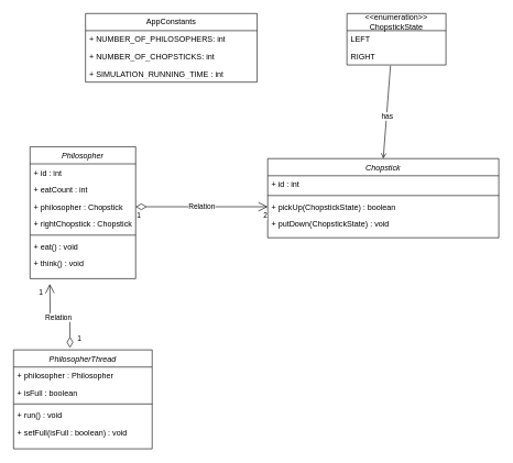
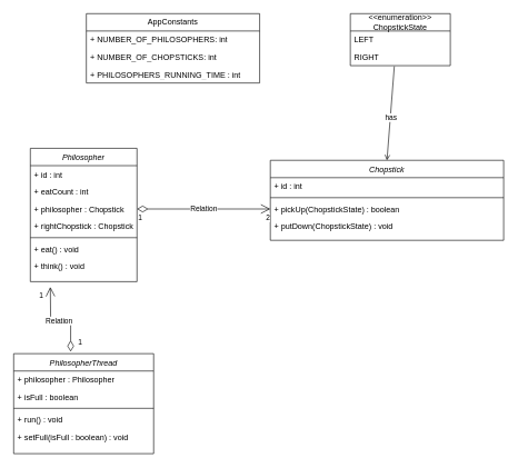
- <mxCell id="13" value="+ SIMULATION_RUNNING_TIME : int" style="text;strokeColor=none;fillColor=none;align=left;verticalAlign=top;spacingLeft=4;spacingRight=4;overflow=hidden;rotatable=0;points=[[0,0.5],[1,0.5]];portConstraint=eastwest;whiteSpace=wrap;html=1;" parent="10" vertex="1"><mxGeometry y="78" width="260" height="26" as="geometry" /></mxCell>
+ <mxCell id="13" value="+ PHILOSOPHERS_RUNNING_TIME : int" style="text;strokeColor=none;fillColor=none;align=left;verticalAlign=top;spacingLeft=4;spacingRight=4;overflow=hidden;rotatable=0;points=[[0,0.5],[1,0.5]];portConstraint=eastwest;whiteSpace=wrap;html=1;" parent="10" vertex="1"><mxGeometry y="78" width="260" height="26" as="geometry" /></mxCell>
